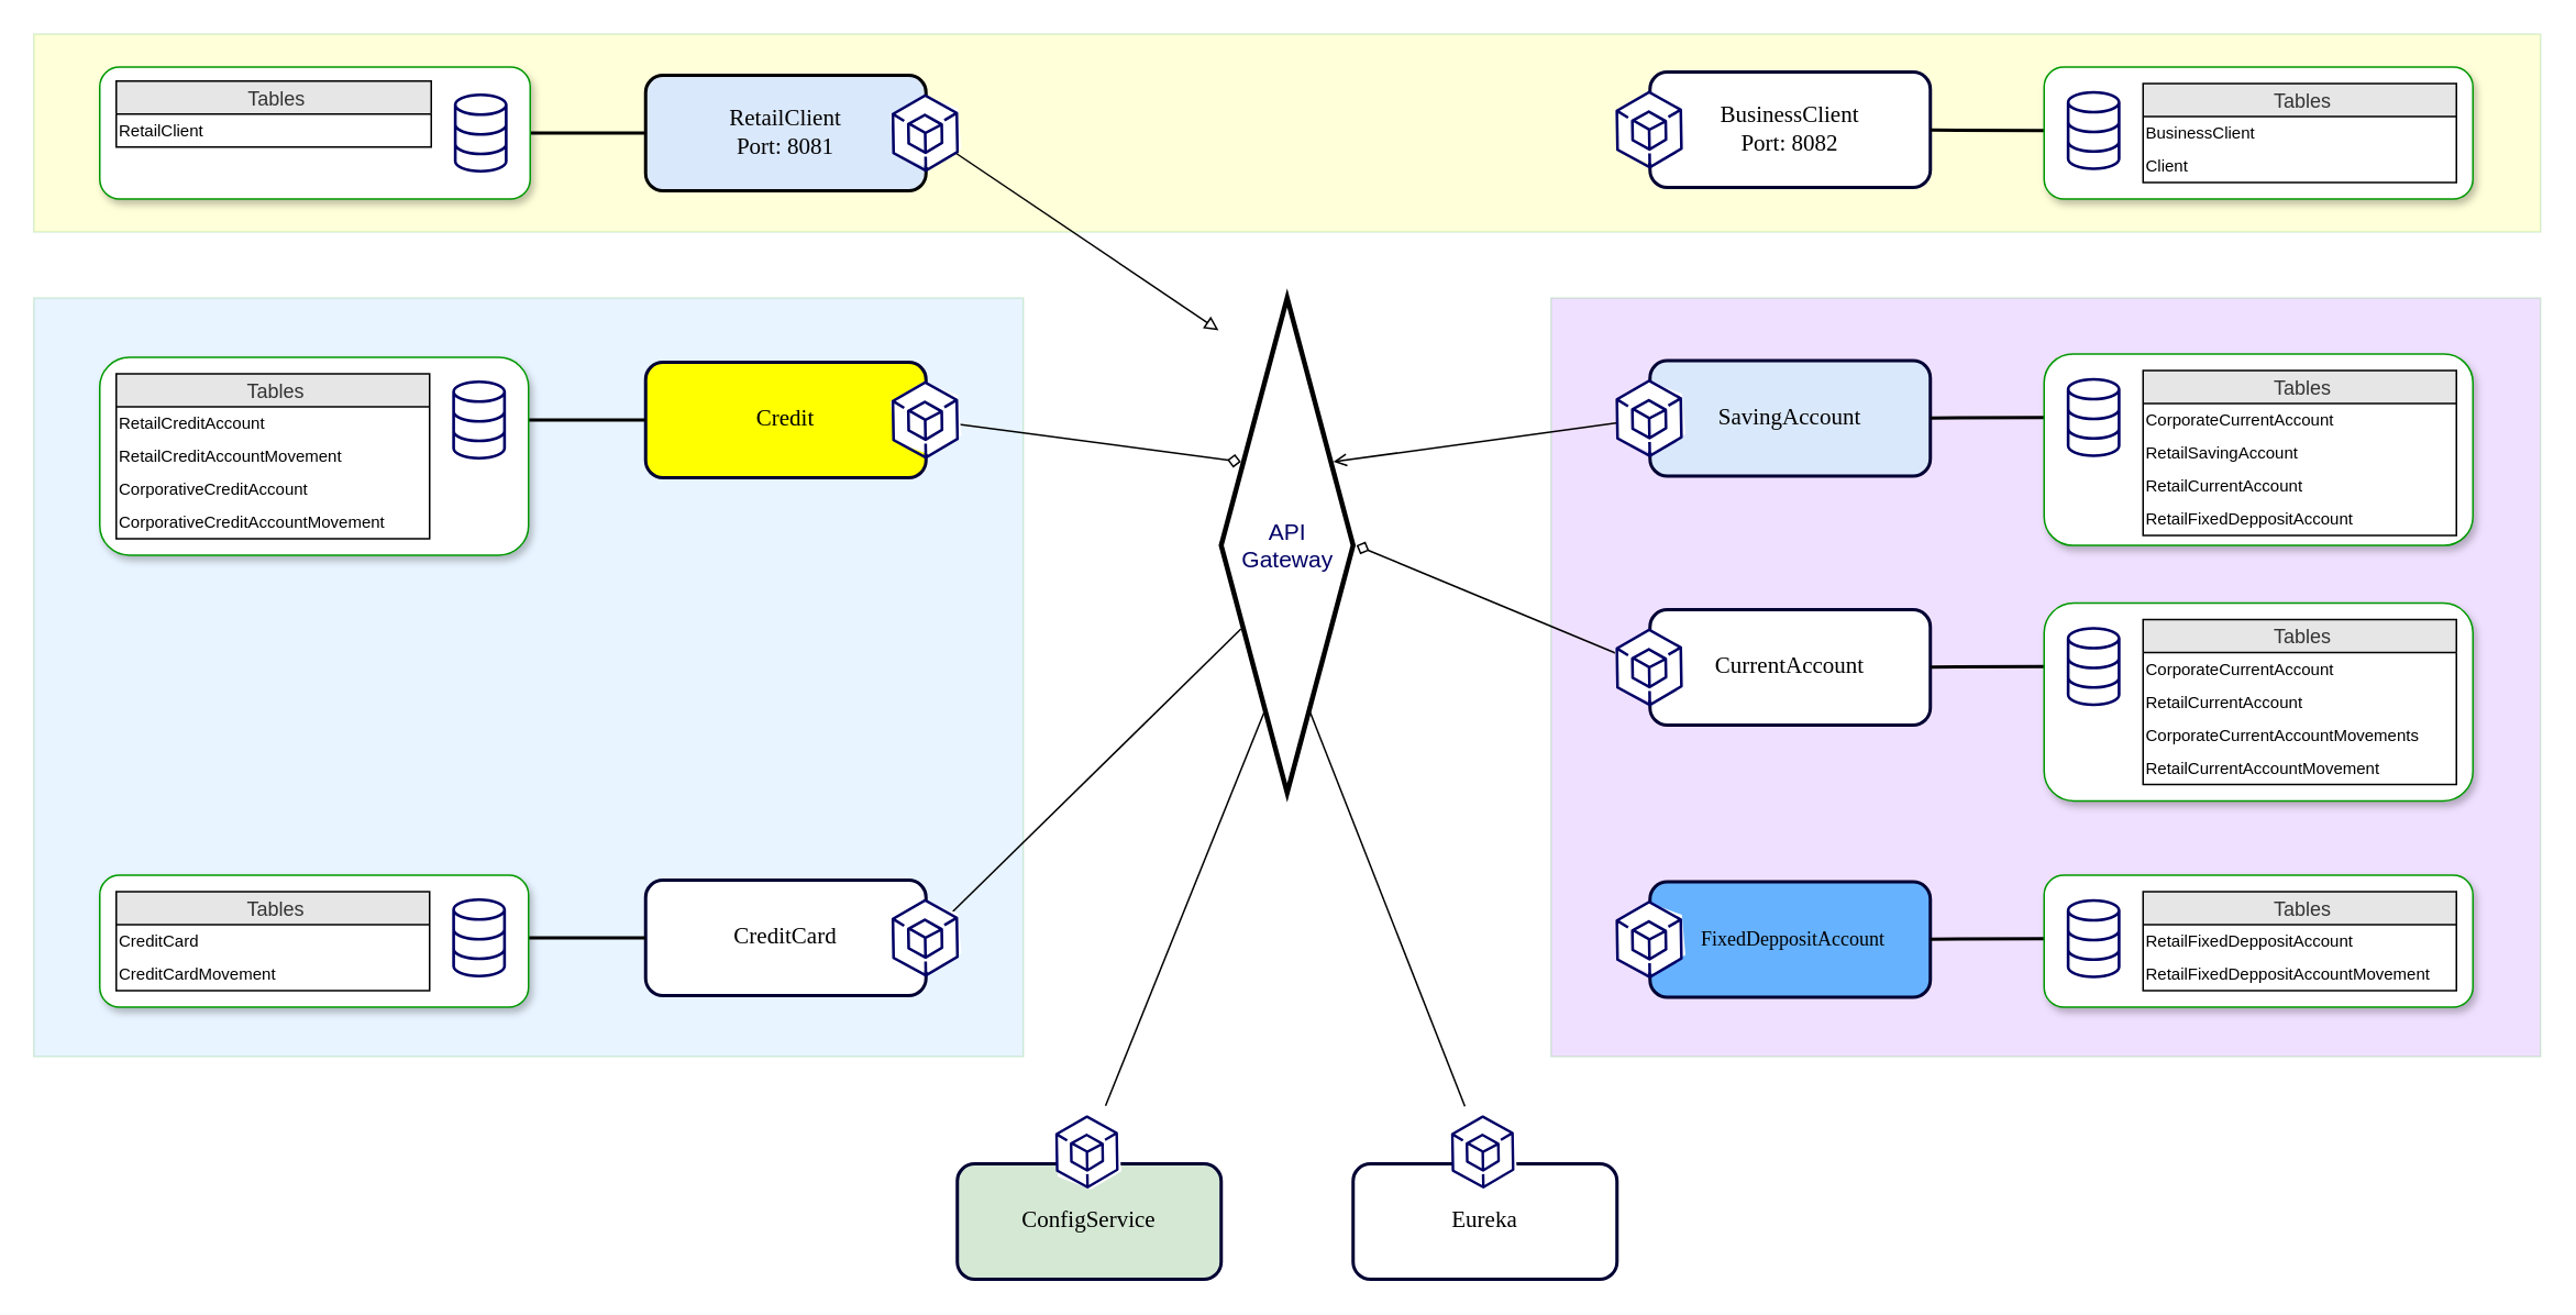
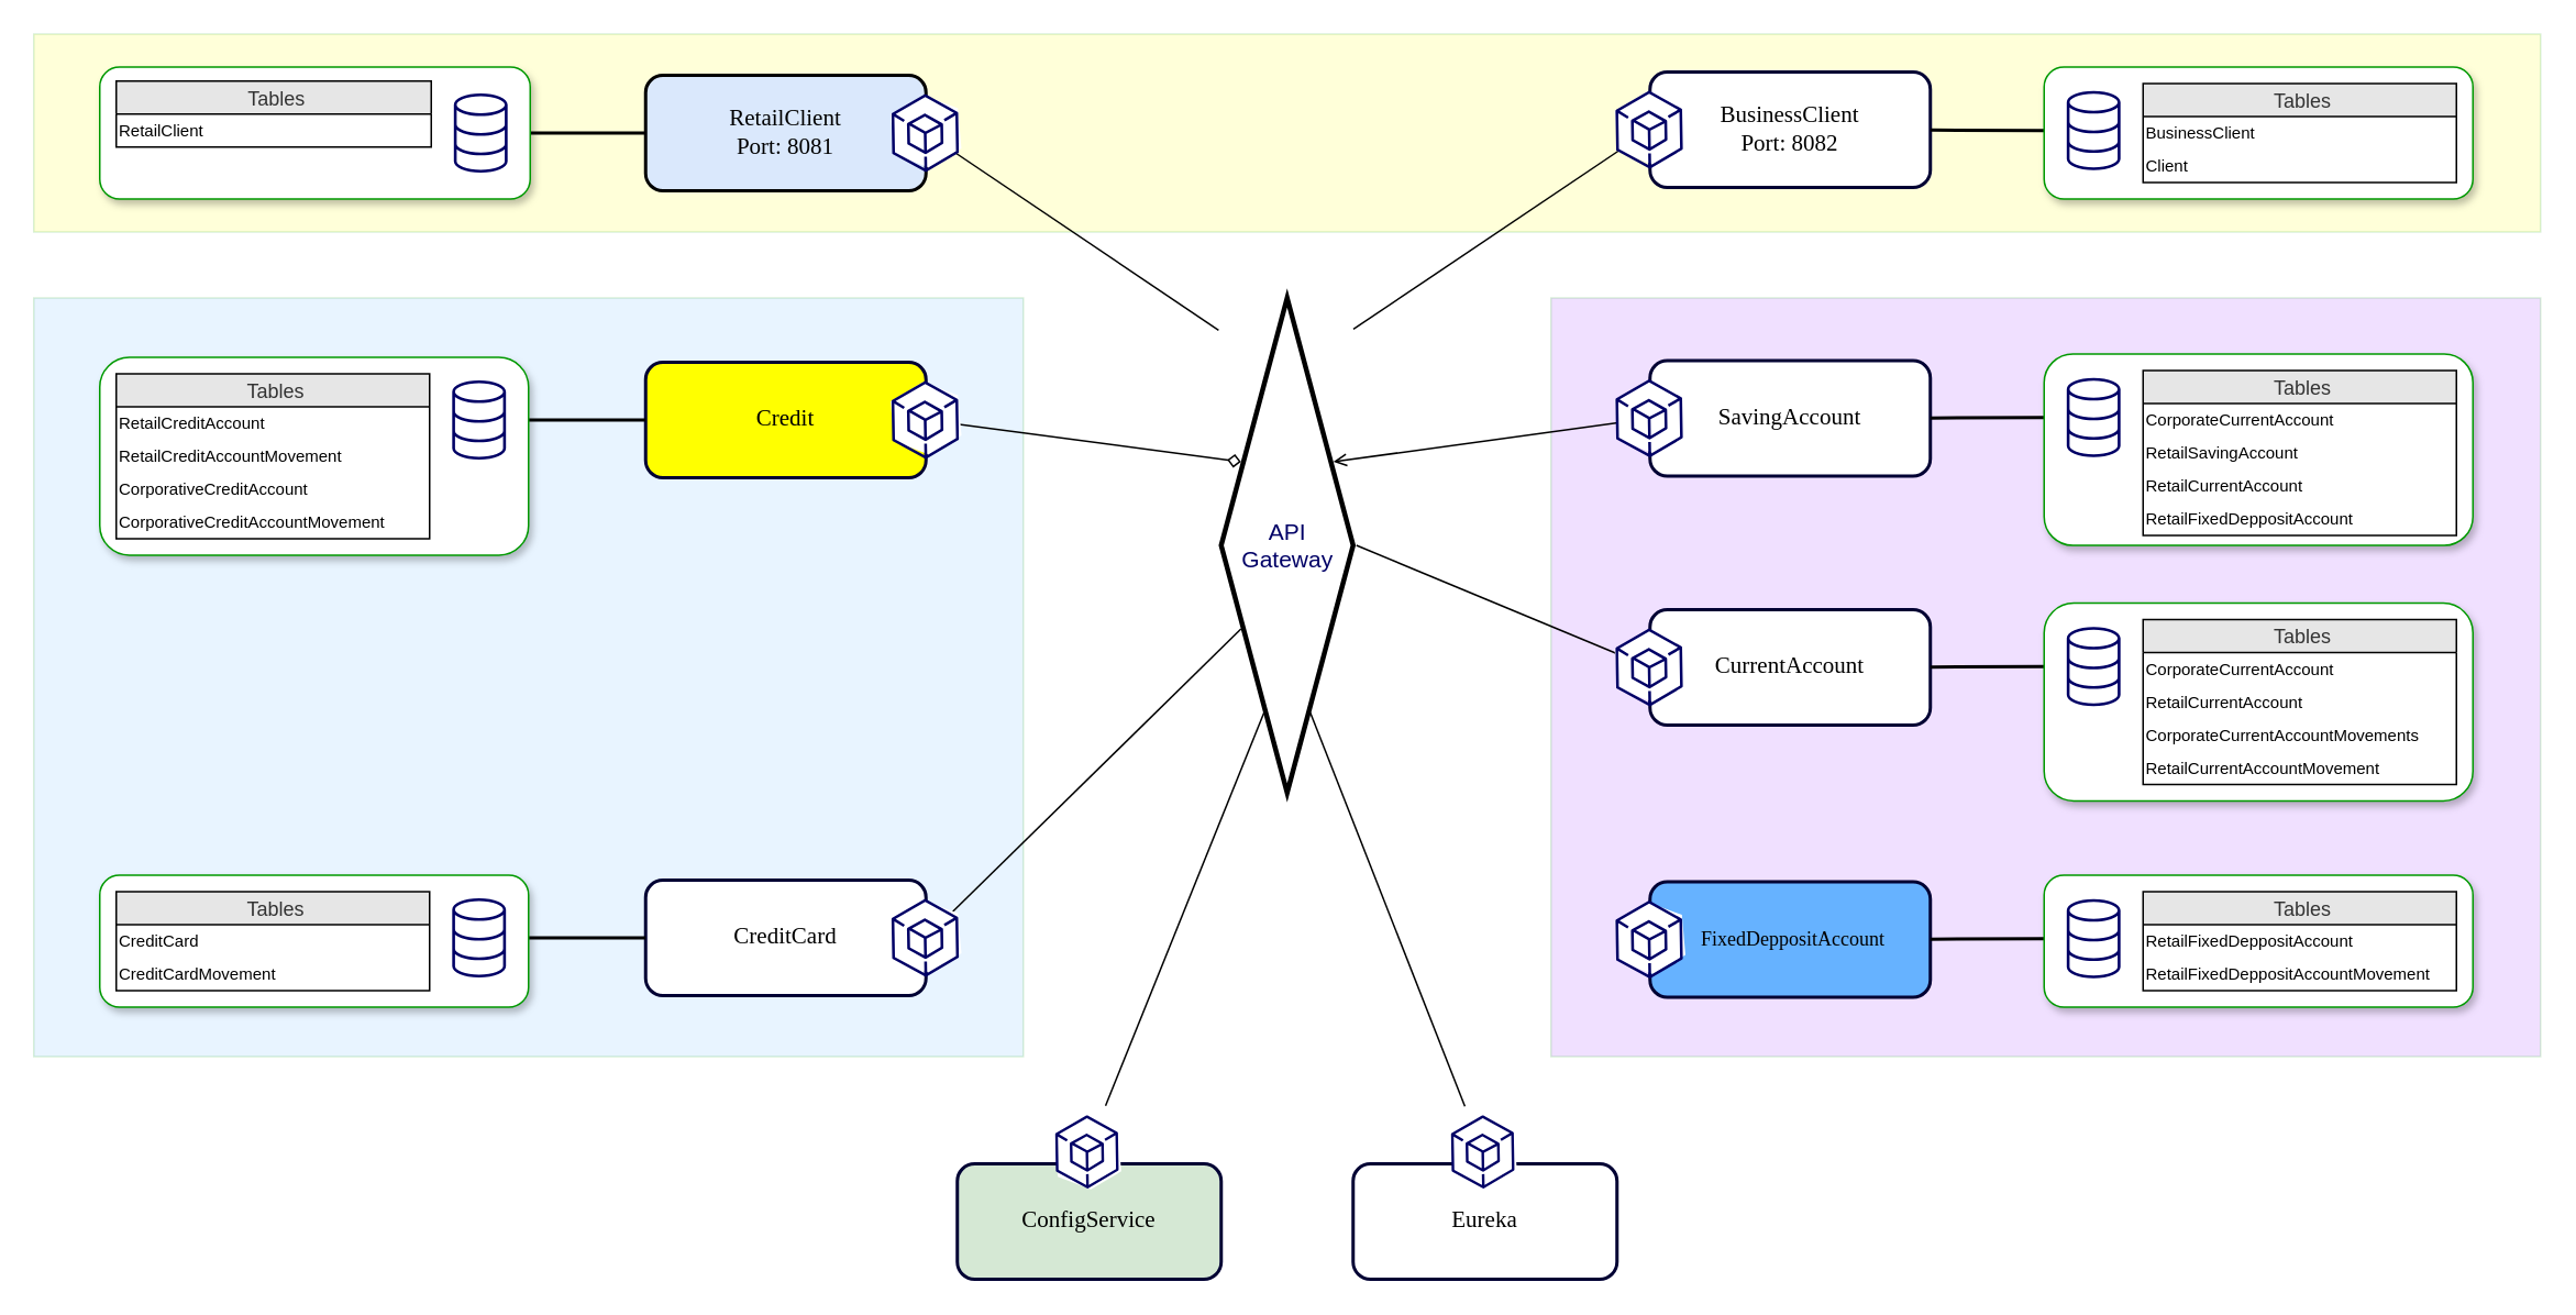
+ <mxCell id="23" style="edgeStyle=none;rounded=0;orthogonalLoop=1;jettySize=auto;html=1;exitX=0;exitY=0.5;exitDx=0;exitDy=0;entryX=0.978;entryY=0.069;entryDx=0;entryDy=0;endArrow=none;endFill=0;entryPerimeter=0;" edge="1" parent="1" source="82" target="8"><mxGeometry relative="1" as="geometry" /></mxCell>
- <mxCell id="11" style="edgeStyle=none;rounded=0;orthogonalLoop=1;jettySize=auto;html=1;exitX=1;exitY=0.5;exitDx=0;exitDy=0;endArrow=block;endFill=0;entryX=0.005;entryY=0.071;entryDx=0;entryDy=0;entryPerimeter=0;" edge="1" parent="1" source="12" target="8"><mxGeometry relative="1" as="geometry"><mxPoint x="730" y="180" as="targetPoint" /><mxPoint x="482.5" y="115" as="sourcePoint" /></mxGeometry></mxCell>
+ <mxCell id="11" style="edgeStyle=none;rounded=0;orthogonalLoop=1;jettySize=auto;html=1;exitX=1;exitY=0.5;exitDx=0;exitDy=0;endArrow=none;endFill=0;entryX=0.005;entryY=0.071;entryDx=0;entryDy=0;entryPerimeter=0;" edge="1" parent="1" source="12" target="8"><mxGeometry relative="1" as="geometry"><mxPoint x="730" y="180" as="targetPoint" /><mxPoint x="482.5" y="115" as="sourcePoint" /></mxGeometry></mxCell>
- <mxCell id="94" value="SavingAccount" style="rounded=1;whiteSpace=wrap;html=1;shadow=0;labelBackgroundColor=none;strokeWidth=2;fontFamily=Verdana;fontSize=14;align=center;strokeColor=#000033;fillColor=#dae8fc;" parent="1" vertex="1"><mxGeometry x="1000" y="218" width="170" height="70" as="geometry" /></mxCell>
+ <mxCell id="94" value="SavingAccount" style="rounded=1;whiteSpace=wrap;html=1;shadow=0;labelBackgroundColor=none;strokeWidth=2;fontFamily=Verdana;fontSize=14;align=center;strokeColor=#000033;" parent="1" vertex="1"><mxGeometry x="1000" y="218" width="170" height="70" as="geometry" /></mxCell>
- <mxCell id="9" style="edgeStyle=none;rounded=0;orthogonalLoop=1;jettySize=auto;html=1;exitX=0;exitY=0.5;exitDx=0;exitDy=0;entryX=1;entryY=0.5;entryDx=0;entryDy=0;endArrow=diamond;endFill=0;" edge="1" parent="1" source="67" target="8"><mxGeometry relative="1" as="geometry" /></mxCell>
+ <mxCell id="9" style="edgeStyle=none;rounded=0;orthogonalLoop=1;jettySize=auto;html=1;exitX=0;exitY=0.5;exitDx=0;exitDy=0;entryX=1;entryY=0.5;entryDx=0;entryDy=0;endArrow=none;endFill=0;" edge="1" parent="1" source="67" target="8"><mxGeometry relative="1" as="geometry" /></mxCell>
